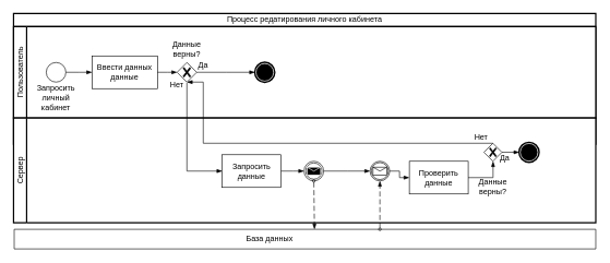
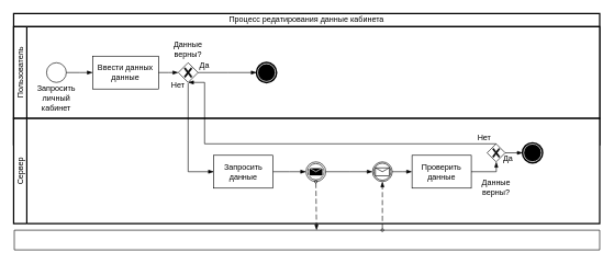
- <mxCell id="2" value="Процесс редатирования личного кабинета" style="swimlane;html=1;startSize=20;fontStyle=0;collapsible=0;horizontal=1;swimlaneLine=1;strokeWidth=2;swimlaneFillColor=#ffffff;whiteSpace=wrap;" vertex="1" parent="1"><mxGeometry x="20" y="20" width="890" height="200" as="geometry" /></mxCell>
+ <mxCell id="2" value="Процесс редатирования данные кабинета" style="swimlane;html=1;startSize=20;fontStyle=0;collapsible=0;horizontal=1;swimlaneLine=1;strokeWidth=2;swimlaneFillColor=#ffffff;whiteSpace=wrap;" vertex="1" parent="1"><mxGeometry x="20" y="20" width="890" height="200" as="geometry" /></mxCell>
- <mxCell id="15" value="Запросить данные" style="points=[[0.25,0,0],[0.5,0,0],[0.75,0,0],[1,0.25,0],[1,0.5,0],[1,0.75,0],[0.75,1,0],[0.5,1,0],[0.25,1,0],[0,0.75,0],[0,0.5,0],[0,0.25,0]];shape=mxgraph.bpmn.task2;whiteSpace=wrap;rectStyle=rounded;size=10;html=1;container=1;expand=0;collapsible=0;taskMarker=abstract;" vertex="1" parent="13"><mxGeometry x="319" y="56" width="90" height="50" as="geometry" /></mxCell>
+ <mxCell id="15" value="Запросить данные" style="points=[[0.25,0,0],[0.5,0,0],[0.75,0,0],[1,0.25,0],[1,0.5,0],[1,0.75,0],[0.75,1,0],[0.5,1,0],[0.25,1,0],[0,0.75,0],[0,0.5,0],[0,0.25,0]];shape=mxgraph.bpmn.task2;whiteSpace=wrap;rectStyle=rounded;size=10;html=1;container=1;expand=0;collapsible=0;taskMarker=abstract;" vertex="1" parent="13"><mxGeometry x="304" y="56" width="90" height="50" as="geometry" /></mxCell>
- <mxCell id="14" value="Проверить данные" style="points=[[0.25,0,0],[0.5,0,0],[0.75,0,0],[1,0.25,0],[1,0.5,0],[1,0.75,0],[0.75,1,0],[0.5,1,0],[0.25,1,0],[0,0.75,0],[0,0.5,0],[0,0.25,0]];shape=mxgraph.bpmn.task2;whiteSpace=wrap;rectStyle=rounded;size=10;html=1;container=1;expand=0;collapsible=0;taskMarker=abstract;" vertex="1" parent="13"><mxGeometry x="605" y="66" width="90" height="50" as="geometry" /></mxCell>
+ <mxCell id="14" value="Проверить данные" style="points=[[0.25,0,0],[0.5,0,0],[0.75,0,0],[1,0.25,0],[1,0.5,0],[1,0.75,0],[0.75,1,0],[0.5,1,0],[0.25,1,0],[0,0.75,0],[0,0.5,0],[0,0.25,0]];shape=mxgraph.bpmn.task2;whiteSpace=wrap;rectStyle=rounded;size=10;html=1;container=1;expand=0;collapsible=0;taskMarker=abstract;" vertex="1" parent="13"><mxGeometry x="605" y="56" width="90" height="50" as="geometry" /></mxCell>
- <mxCell id="29" value="База данных" style="text;html=1;align=center;verticalAlign=middle;resizable=0;points=[];autosize=1;strokeColor=none;fillColor=none;" vertex="1" parent="28"><mxGeometry x="345" width="90" height="30" as="geometry" /></mxCell>
